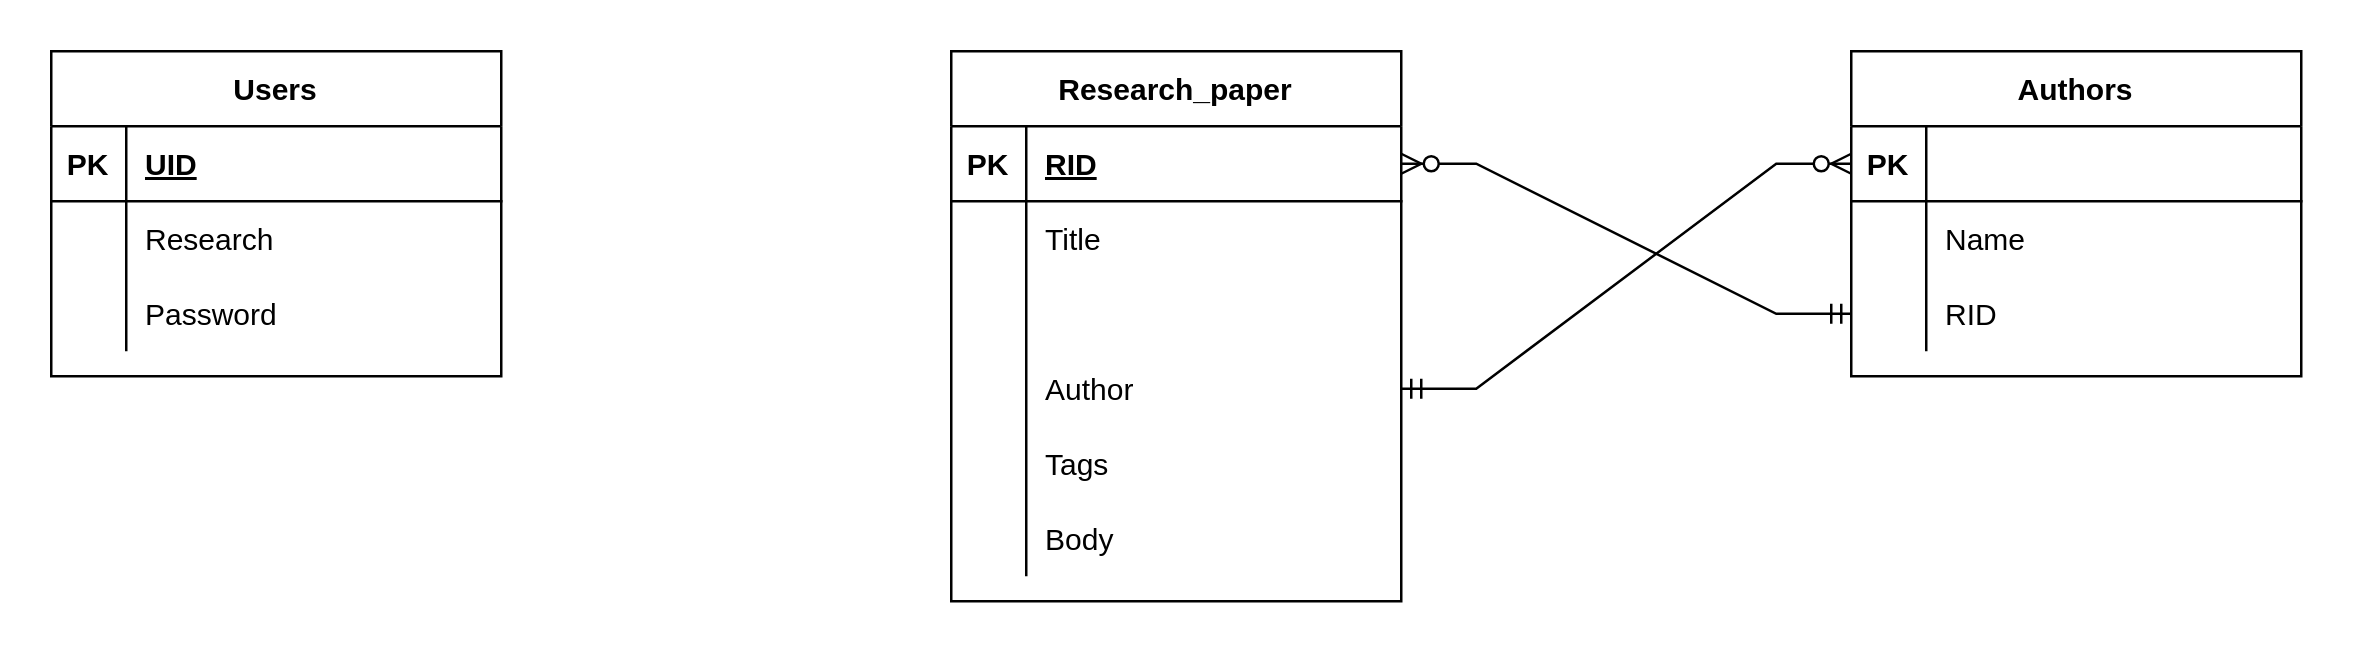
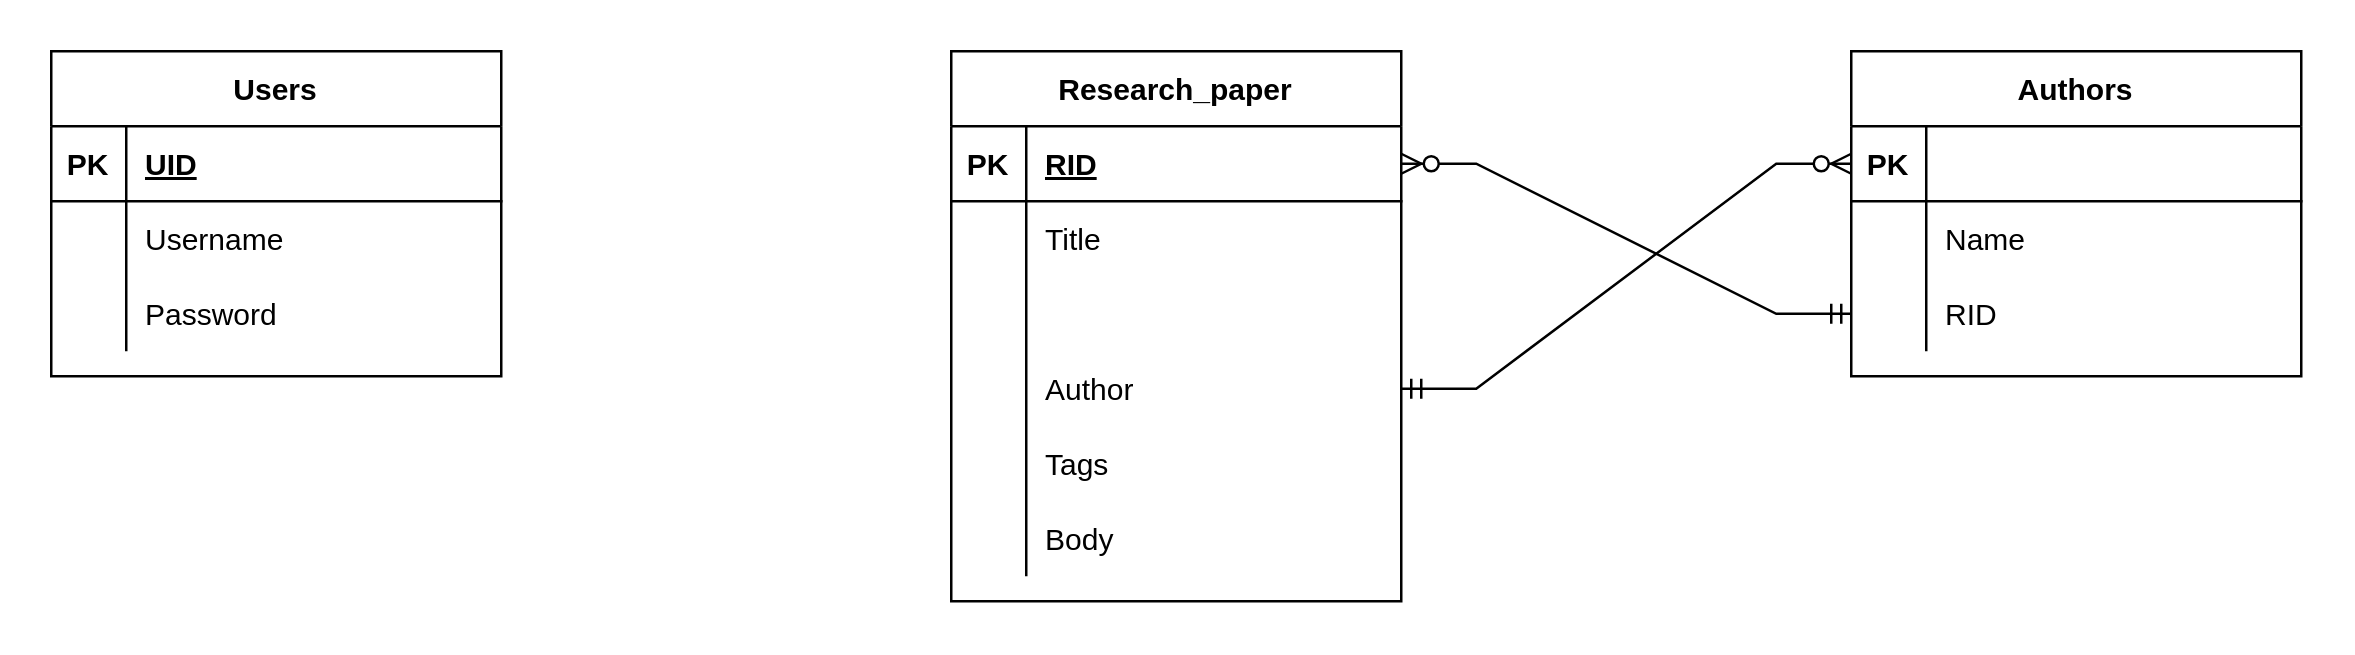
- <mxCell id="8" value="Research" style="shape=partialRectangle;connectable=0;fillColor=none;top=0;left=0;bottom=0;right=0;align=left;spacingLeft=6;overflow=hidden;" parent="6" vertex="1"><mxGeometry x="30" width="150" height="30" as="geometry"><mxRectangle width="150" height="30" as="alternateBounds" /></mxGeometry></mxCell>
+ <mxCell id="8" value="Username" style="shape=partialRectangle;connectable=0;fillColor=none;top=0;left=0;bottom=0;right=0;align=left;spacingLeft=6;overflow=hidden;" parent="6" vertex="1"><mxGeometry x="30" width="150" height="30" as="geometry"><mxRectangle width="150" height="30" as="alternateBounds" /></mxGeometry></mxCell>
